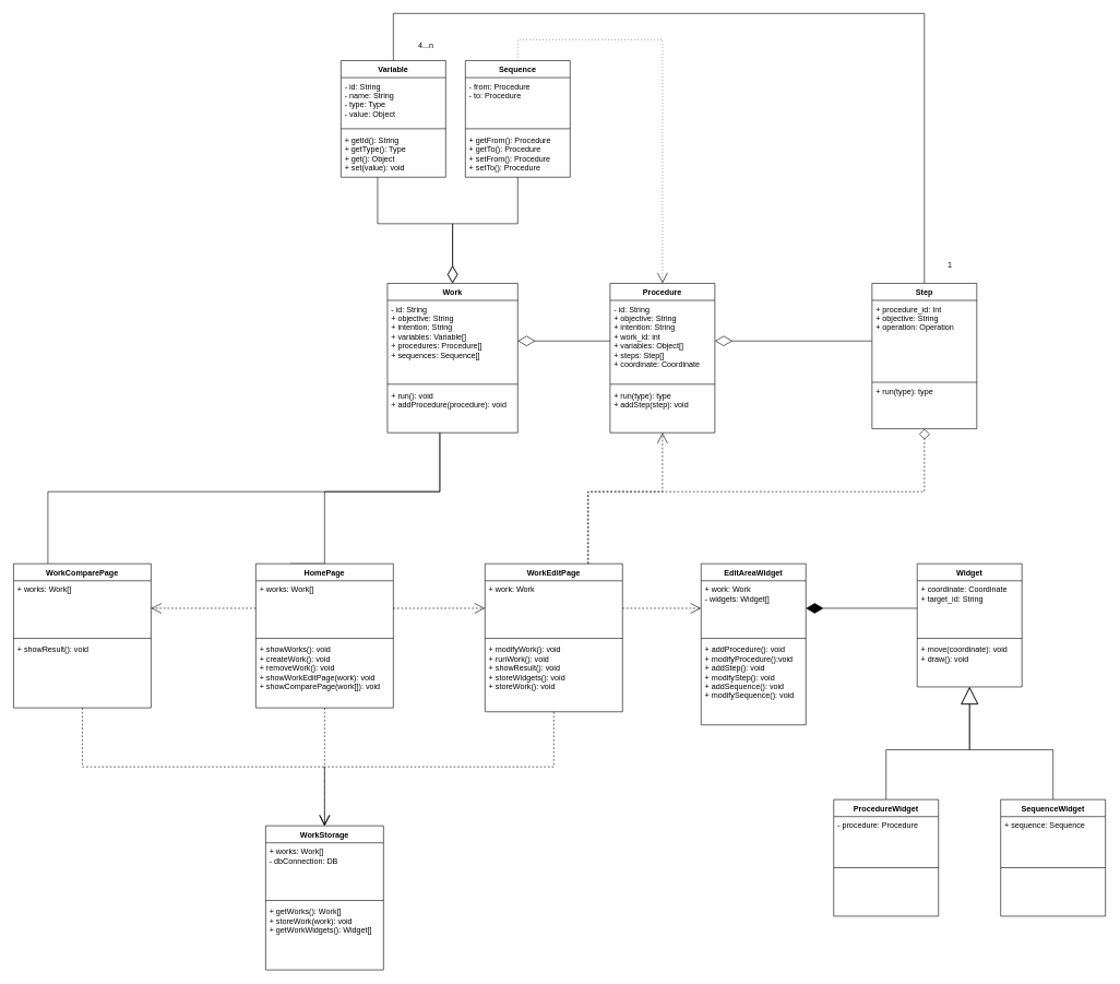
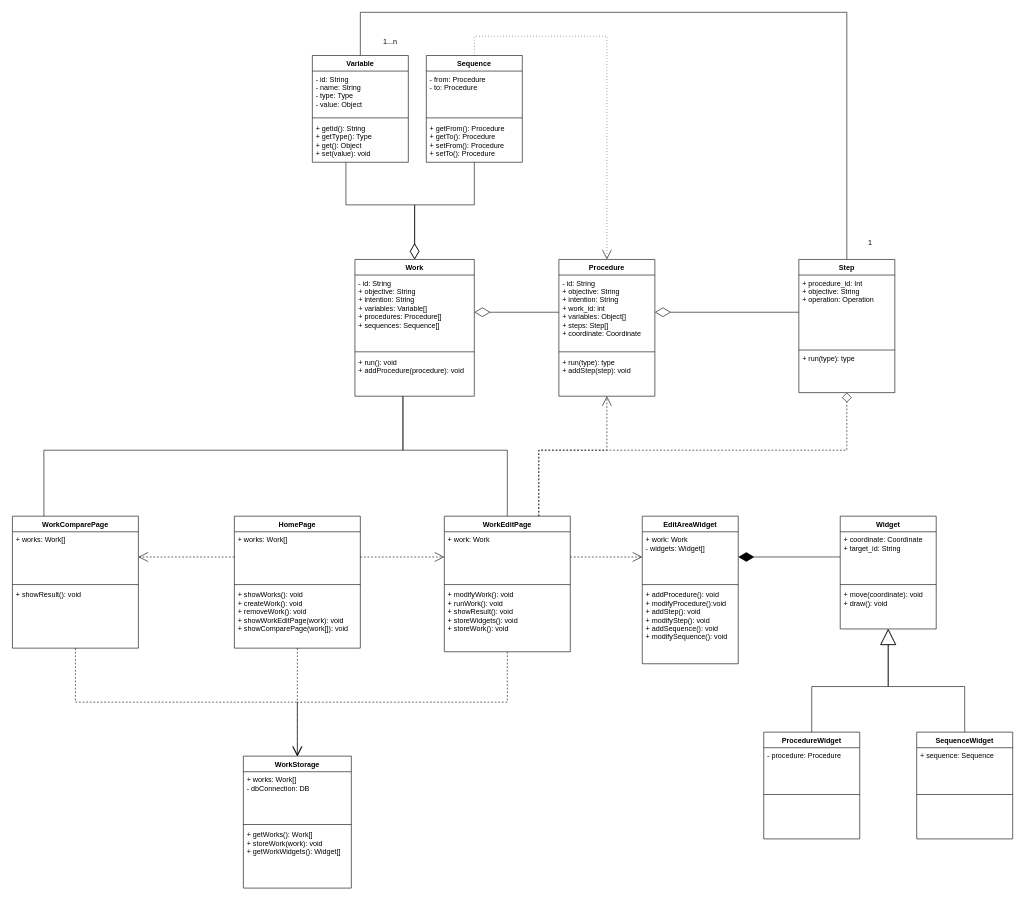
- <mxCell id="75" value="4...n" style="text;html=1;strokeColor=none;fillColor=none;align=center;verticalAlign=middle;whiteSpace=wrap;rounded=0;" parent="1" vertex="1"><mxGeometry x="630" y="60" width="40" height="20" as="geometry" /></mxCell>
+ <mxCell id="75" value="1...n" style="text;html=1;strokeColor=none;fillColor=none;align=center;verticalAlign=middle;whiteSpace=wrap;rounded=0;" parent="1" vertex="1"><mxGeometry x="630" y="60" width="40" height="20" as="geometry" /></mxCell>
+ <mxCell id="23" style="edgeStyle=orthogonalEdgeStyle;rounded=0;jumpStyle=sharp;jumpSize=20;orthogonalLoop=1;jettySize=auto;html=1;exitX=0.5;exitY=0;exitDx=0;exitDy=0;endArrow=none;endFill=0;endSize=14;" parent="1" source="27" target="2" edge="1"><mxGeometry relative="1" as="geometry"><mxPoint x="897.143" y="730" as="targetPoint" /><Array as="points"><mxPoint x="845" y="750" /><mxPoint x="671" y="750" /></Array></mxGeometry></mxCell>
- <mxCell id="17" style="edgeStyle=orthogonalEdgeStyle;rounded=0;orthogonalLoop=1;jettySize=auto;html=1;endArrow=none;endFill=0;endSize=14;exitX=0.25;exitY=0;exitDx=0;exitDy=0;jumpStyle=sharp;jumpSize=20;" parent="1" source="19" target="2" edge="1"><mxGeometry relative="1" as="geometry"><Array as="points"><mxPoint x="495" y="860" /><mxPoint x="495" y="750" /><mxPoint x="671" y="750" /></Array></mxGeometry></mxCell>
